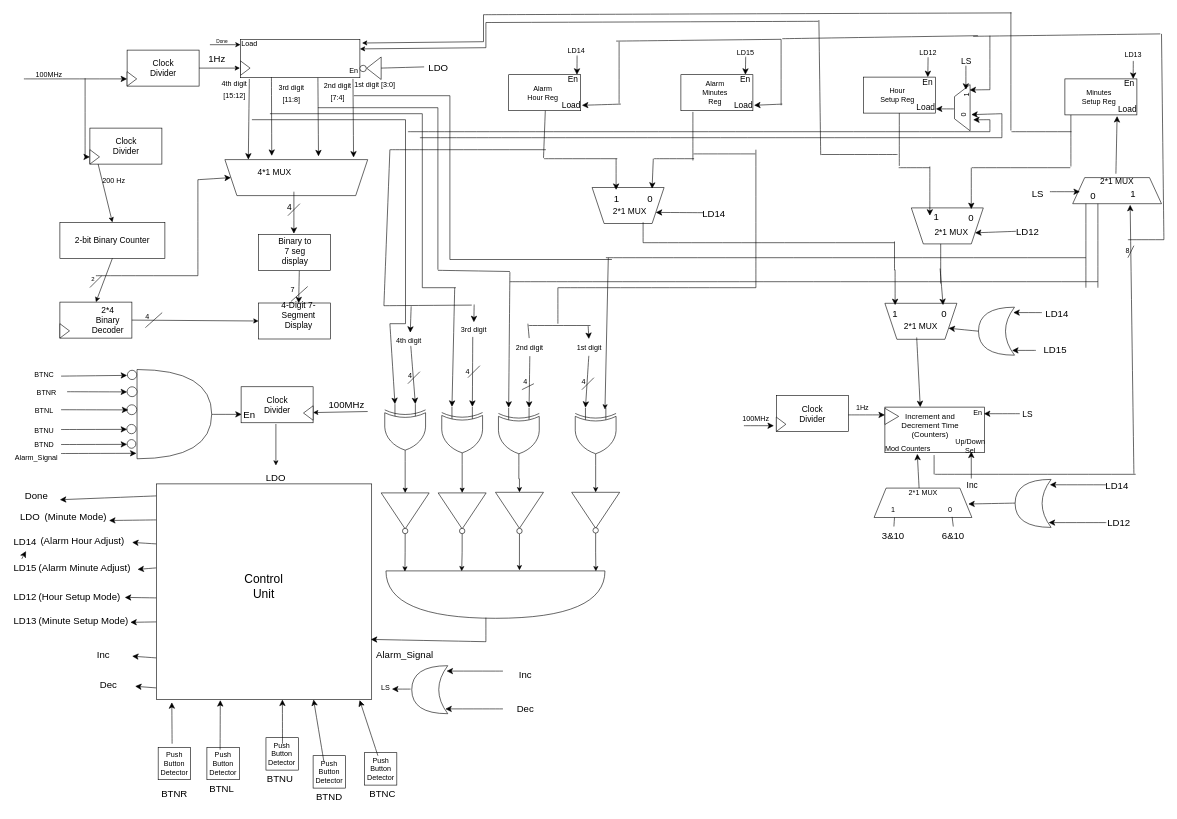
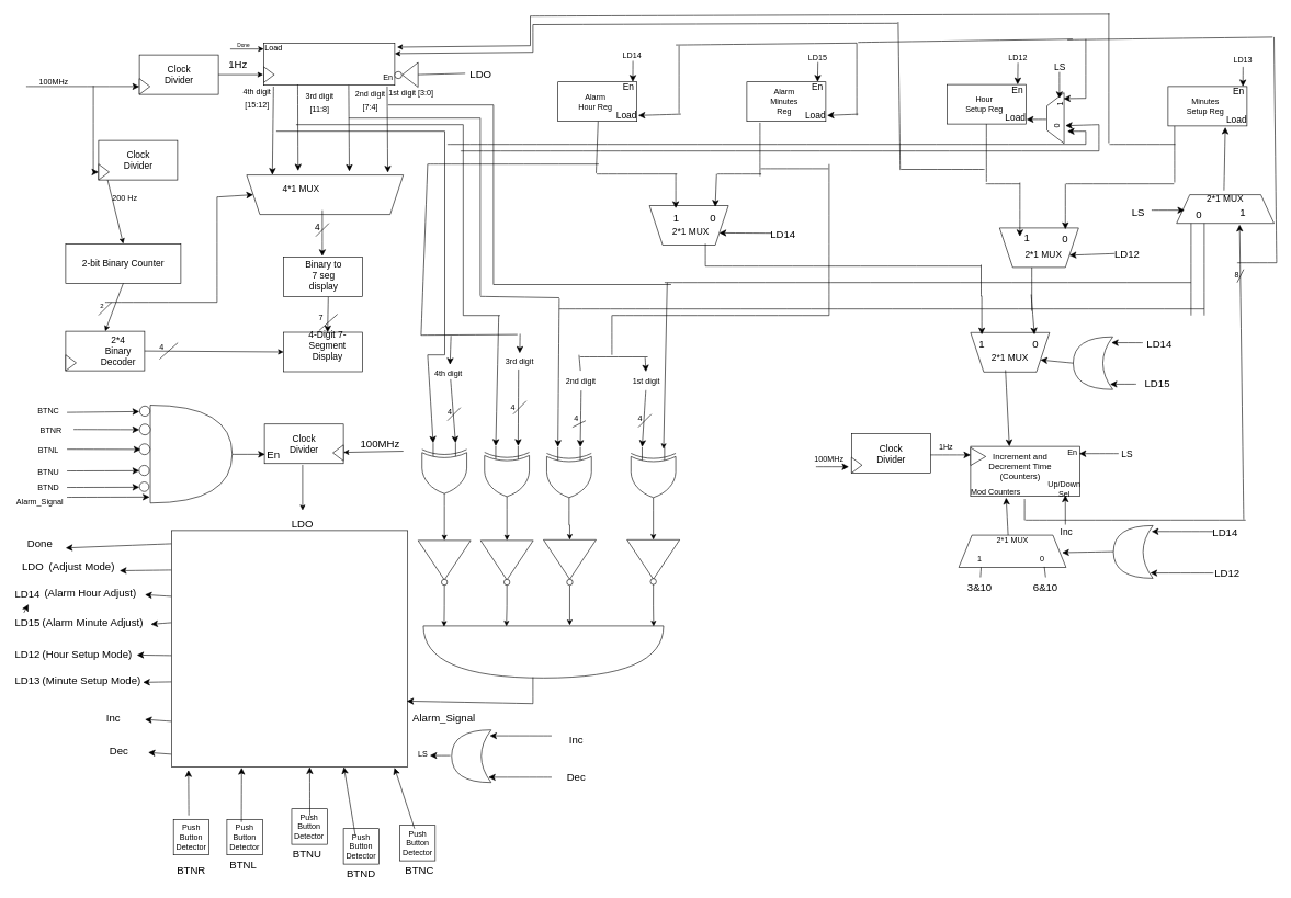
- <mxCell id="275" value="(Minute Mode)" style="text;strokeColor=none;fillColor=none;html=1;align=left;verticalAlign=middle;whiteSpace=wrap;rounded=0;fontSize=16;" vertex="1" parent="1"><mxGeometry x="71.94" y="848.25" width="109" height="25" as="geometry" /></mxCell>
+ <mxCell id="275" value="(Adjust Mode)" style="text;strokeColor=none;fillColor=none;html=1;align=left;verticalAlign=middle;whiteSpace=wrap;rounded=0;fontSize=16;" vertex="1" parent="1"><mxGeometry x="71.94" y="848.25" width="109" height="25" as="geometry" /></mxCell>
- <mxCell id="246" value="Control Unit" style="text;strokeColor=none;fillColor=none;html=1;align=center;verticalAlign=middle;whiteSpace=wrap;rounded=0;fontSize=20;" vertex="1" parent="1"><mxGeometry x="409.19" y="961" width="60" height="30" as="geometry" /></mxCell>
